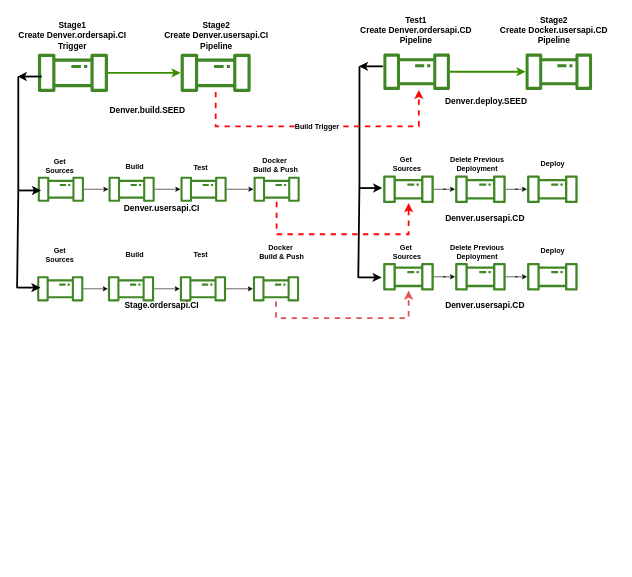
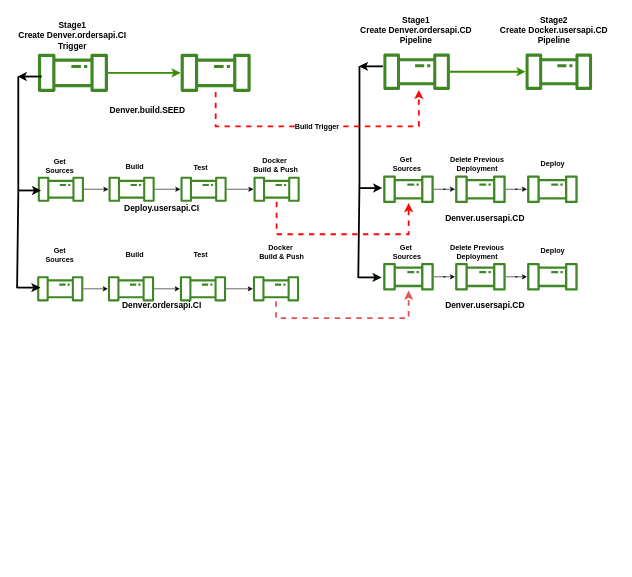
- <mxCell id="9" value="&lt;b style=&quot;font-size: 14px;&quot;&gt;Test1&lt;br&gt;Create Denver.ordersapi.CD&lt;br&gt;Pipeline&lt;br&gt;&lt;/b&gt;" style="text;html=1;align=center;verticalAlign=middle;resizable=0;points=[];autosize=1;strokeColor=none;fillColor=none;" vertex="1" parent="3"><mxGeometry width="210" height="60" as="geometry" /></mxCell>
+ <mxCell id="9" value="&lt;b style=&quot;font-size: 14px;&quot;&gt;Stage1&lt;br&gt;Create Denver.ordersapi.CD&lt;br&gt;Pipeline&lt;br&gt;&lt;/b&gt;" style="text;html=1;align=center;verticalAlign=middle;resizable=0;points=[];autosize=1;strokeColor=none;fillColor=none;" vertex="1" parent="3"><mxGeometry width="210" height="60" as="geometry" /></mxCell>
- <mxCell id="23" value="&lt;b style=&quot;font-size: 14px;&quot;&gt;Stage2&lt;br&gt;Create Denver.usersapi.CI&lt;br&gt;Pipeline&lt;br&gt;&lt;/b&gt;" style="text;html=1;align=center;verticalAlign=middle;resizable=0;points=[];autosize=1;strokeColor=none;fillColor=none;" vertex="1" parent="16"><mxGeometry x="240" width="200" height="60" as="geometry" /></mxCell>
- <mxCell id="8" value="&lt;b&gt;&lt;font style=&quot;font-size: 14px;&quot;&gt;Denver.deploy.SEED&lt;/font&gt;&lt;/b&gt;" style="text;html=1;align=center;verticalAlign=middle;resizable=0;points=[];autosize=1;strokeColor=none;fillColor=none;" vertex="1" parent="4"><mxGeometry x="84.099" y="64.239" width="160" height="30" as="geometry" /></mxCell>
- <mxCell id="48" value="&lt;b&gt;&lt;font style=&quot;font-size: 14px;&quot;&gt;Denver.usersapi.CI&lt;/font&gt;&lt;/b&gt;" style="text;html=1;align=center;verticalAlign=middle;resizable=0;points=[];autosize=1;strokeColor=none;fillColor=none;" vertex="1" parent="1"><mxGeometry x="194" y="332" width="150" height="30" as="geometry" /></mxCell>
+ <mxCell id="48" value="&lt;b&gt;&lt;font style=&quot;font-size: 14px;&quot;&gt;Deploy.usersapi.CI&lt;/font&gt;&lt;/b&gt;" style="text;html=1;align=center;verticalAlign=middle;resizable=0;points=[];autosize=1;strokeColor=none;fillColor=none;" vertex="1" parent="1"><mxGeometry x="194" y="332" width="150" height="30" as="geometry" /></mxCell>
- <mxCell id="49" value="&lt;b&gt;&lt;font style=&quot;font-size: 14px;&quot;&gt;Stage.ordersapi.CI&lt;/font&gt;&lt;/b&gt;" style="text;html=1;align=center;verticalAlign=middle;resizable=0;points=[];autosize=1;strokeColor=none;fillColor=none;" vertex="1" parent="1"><mxGeometry x="189" y="494" width="160" height="30" as="geometry" /></mxCell>
+ <mxCell id="49" value="&lt;b&gt;&lt;font style=&quot;font-size: 14px;&quot;&gt;Denver.ordersapi.CI&lt;/font&gt;&lt;/b&gt;" style="text;html=1;align=center;verticalAlign=middle;resizable=0;points=[];autosize=1;strokeColor=none;fillColor=none;" vertex="1" parent="1"><mxGeometry x="189" y="494" width="160" height="30" as="geometry" /></mxCell>
